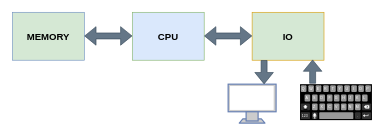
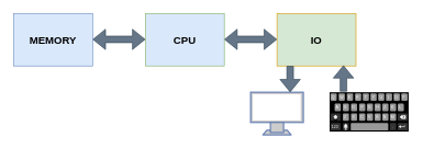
- <mxCell id="2" value="MEMORY" style="rounded=0;whiteSpace=wrap;html=1;fontStyle=1;fontSize=16;fillColor=#d5e8d4;strokeColor=#6c8ebf;" vertex="1" parent="1"><mxGeometry x="20" y="20" width="120" height="80" as="geometry" /></mxCell>
+ <mxCell id="2" value="MEMORY" style="rounded=0;whiteSpace=wrap;html=1;fontStyle=1;fontSize=16;fillColor=#dae8fc;strokeColor=#6c8ebf;" vertex="1" parent="1"><mxGeometry x="20" y="20" width="120" height="80" as="geometry" /></mxCell>
